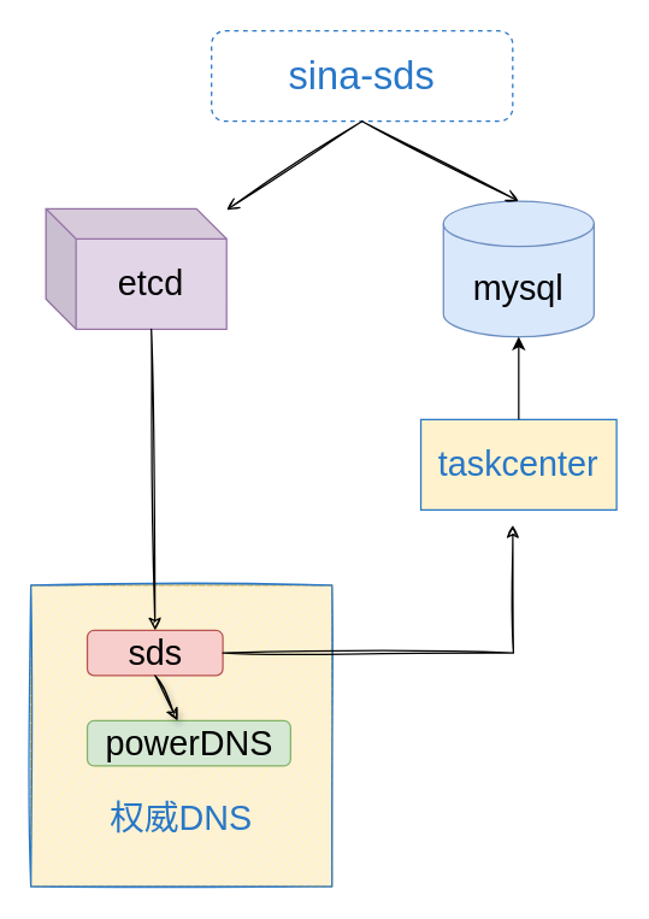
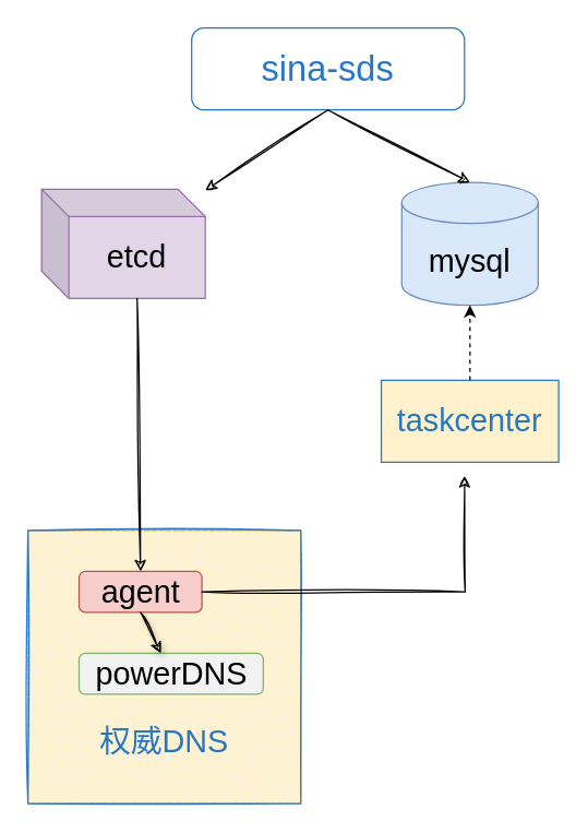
- <mxCell id="2" value="sina-sds" style="rounded=1;whiteSpace=wrap;html=1;fontSize=26;strokeColor=#2877C7;sketch=0;fontColor=#2877C7;dashed=1;" vertex="1" parent="1"><mxGeometry x="140" y="20" width="200" height="60" as="geometry" /></mxCell>
+ <mxCell id="2" value="sina-sds" style="rounded=1;whiteSpace=wrap;html=1;fontSize=26;strokeColor=#2877C7;sketch=0;fontColor=#2877C7;" vertex="1" parent="1"><mxGeometry x="140" y="20" width="200" height="60" as="geometry" /></mxCell>
- <mxCell id="11" value="" style="endArrow=open;html=1;rounded=0;fontSize=23;fontColor=#2877C7;entryX=0.5;entryY=0;entryDx=0;entryDy=0;entryPerimeter=0;exitX=0.5;exitY=1;exitDx=0;exitDy=0;sketch=1;" edge="1" parent="1" source="2" target="4"><mxGeometry width="50" height="50" relative="1" as="geometry"><mxPoint x="270" y="298" as="sourcePoint" /><mxPoint x="320" y="248" as="targetPoint" /></mxGeometry></mxCell>
+ <mxCell id="11" value="" style="endArrow=classic;html=1;rounded=0;fontSize=23;fontColor=#2877C7;entryX=0.5;entryY=0;entryDx=0;entryDy=0;entryPerimeter=0;exitX=0.5;exitY=1;exitDx=0;exitDy=0;sketch=1;" edge="1" parent="1" source="2" target="4"><mxGeometry width="50" height="50" relative="1" as="geometry"><mxPoint x="270" y="298" as="sourcePoint" /><mxPoint x="320" y="248" as="targetPoint" /></mxGeometry></mxCell>
- <mxCell id="12" value="" style="endArrow=open;html=1;rounded=0;fontSize=23;fontColor=#2877C7;exitX=0.5;exitY=1;exitDx=0;exitDy=0;sketch=1;" edge="1" parent="1" source="2" target="5"><mxGeometry width="50" height="50" relative="1" as="geometry"><mxPoint x="120" y="118" as="sourcePoint" /><mxPoint x="247.03" y="118.02" as="targetPoint" /></mxGeometry></mxCell>
+ <mxCell id="12" value="" style="endArrow=classic;html=1;rounded=0;fontSize=23;fontColor=#2877C7;exitX=0.5;exitY=1;exitDx=0;exitDy=0;sketch=1;" edge="1" parent="1" source="2" target="5"><mxGeometry width="50" height="50" relative="1" as="geometry"><mxPoint x="120" y="118" as="sourcePoint" /><mxPoint x="247.03" y="118.02" as="targetPoint" /></mxGeometry></mxCell>
- <mxCell id="14" value="" style="endArrow=classic;html=1;rounded=0;fontSize=23;fontColor=#2877C7;entryX=0.5;entryY=1;entryDx=0;entryDy=0;entryPerimeter=0;exitX=0.5;exitY=0;exitDx=0;exitDy=0;" edge="1" parent="1" source="3" target="4"><mxGeometry width="50" height="50" relative="1" as="geometry"><mxPoint x="350" y="328" as="sourcePoint" /><mxPoint x="400" y="278" as="targetPoint" /></mxGeometry></mxCell>
+ <mxCell id="14" value="" style="endArrow=classic;html=1;rounded=0;fontSize=23;fontColor=#2877C7;entryX=0.5;entryY=1;entryDx=0;entryDy=0;entryPerimeter=0;exitX=0.5;exitY=0;exitDx=0;exitDy=0;dashed=1;" edge="1" parent="1" source="3" target="4"><mxGeometry width="50" height="50" relative="1" as="geometry"><mxPoint x="350" y="328" as="sourcePoint" /><mxPoint x="400" y="278" as="targetPoint" /></mxGeometry></mxCell>
- <mxCell id="8" value="sds" style="rounded=1;whiteSpace=wrap;html=1;fontSize=23;strokeColor=#b85450;sketch=0;fillColor=#f8cecc;" vertex="1" parent="6"><mxGeometry x="37.5" y="30" width="90" height="30" as="geometry" /></mxCell>
+ <mxCell id="8" value="agent" style="rounded=1;whiteSpace=wrap;html=1;fontSize=23;strokeColor=#b85450;sketch=0;fillColor=#f8cecc;" vertex="1" parent="6"><mxGeometry x="37.5" y="30" width="90" height="30" as="geometry" /></mxCell>
- <mxCell id="9" value="powerDNS" style="rounded=1;whiteSpace=wrap;html=1;fontSize=23;strokeColor=#82b366;sketch=0;fillColor=#d5e8d4;" vertex="1" parent="6"><mxGeometry x="37.5" y="90" width="135" height="30" as="geometry" /></mxCell>
+ <mxCell id="9" value="powerDNS" style="rounded=1;whiteSpace=wrap;html=1;fontSize=23;strokeColor=#82b366;sketch=0;fillColor=#f2f2f2;" vertex="1" parent="6"><mxGeometry x="37.5" y="90" width="135" height="30" as="geometry" /></mxCell>
